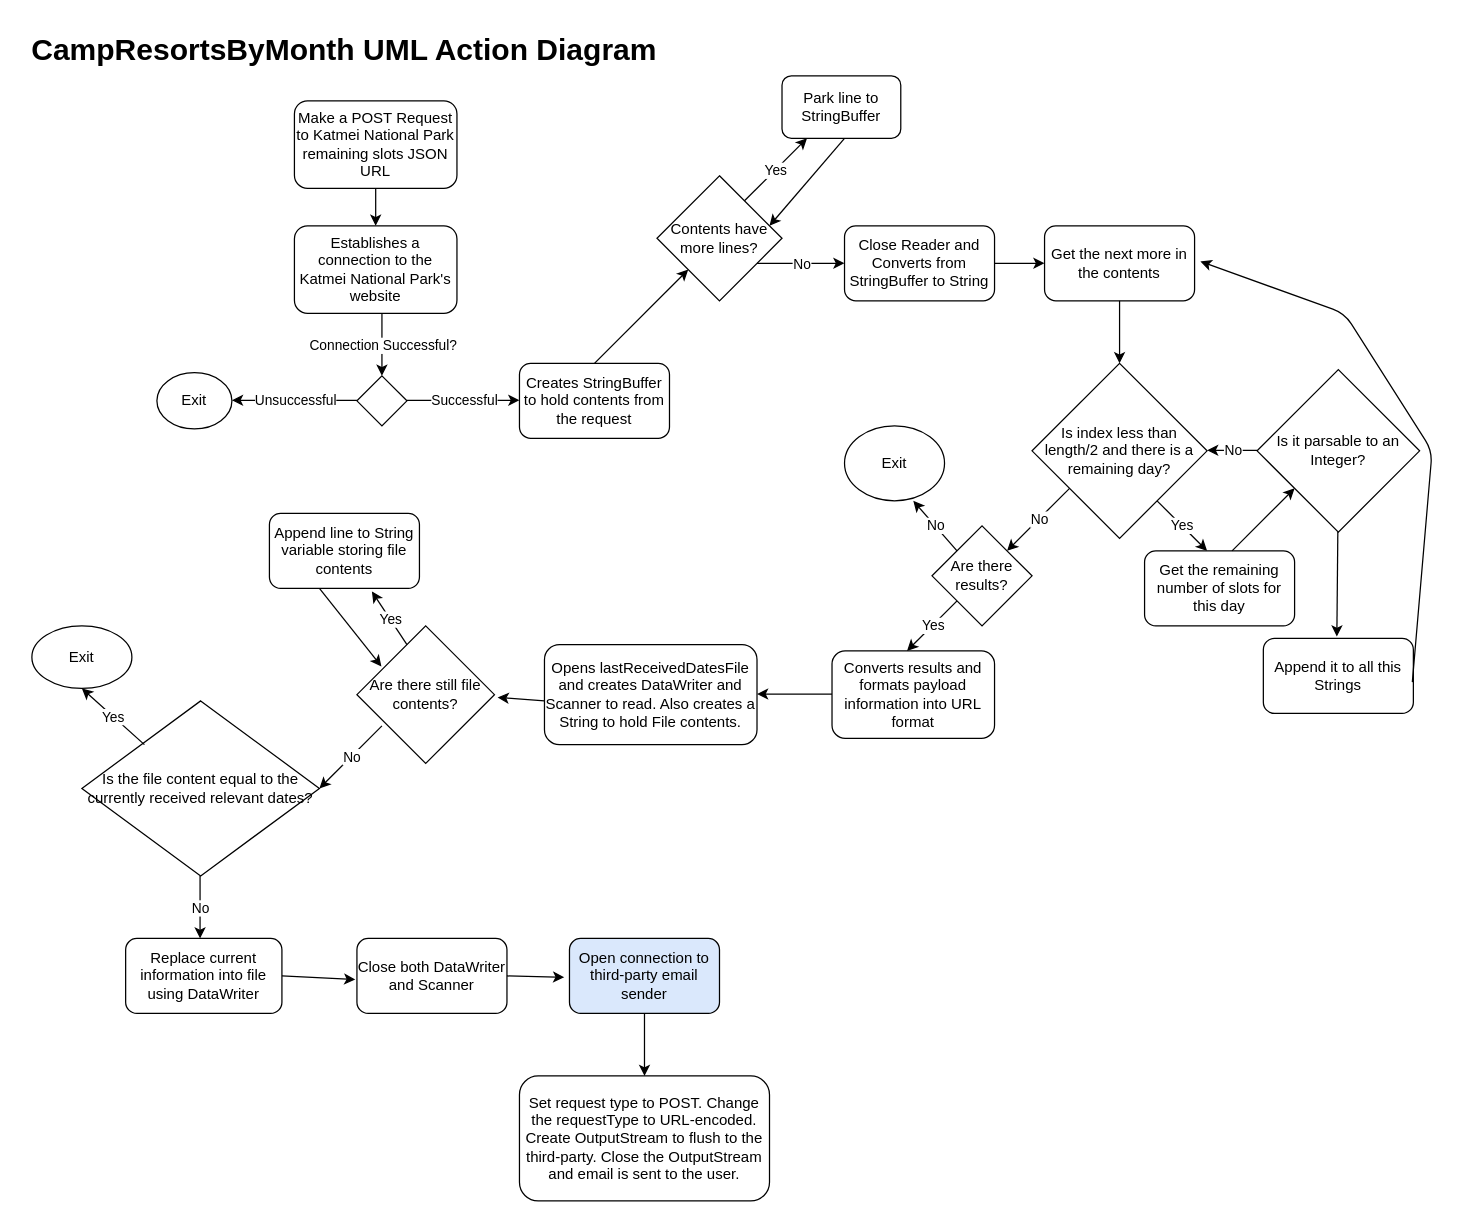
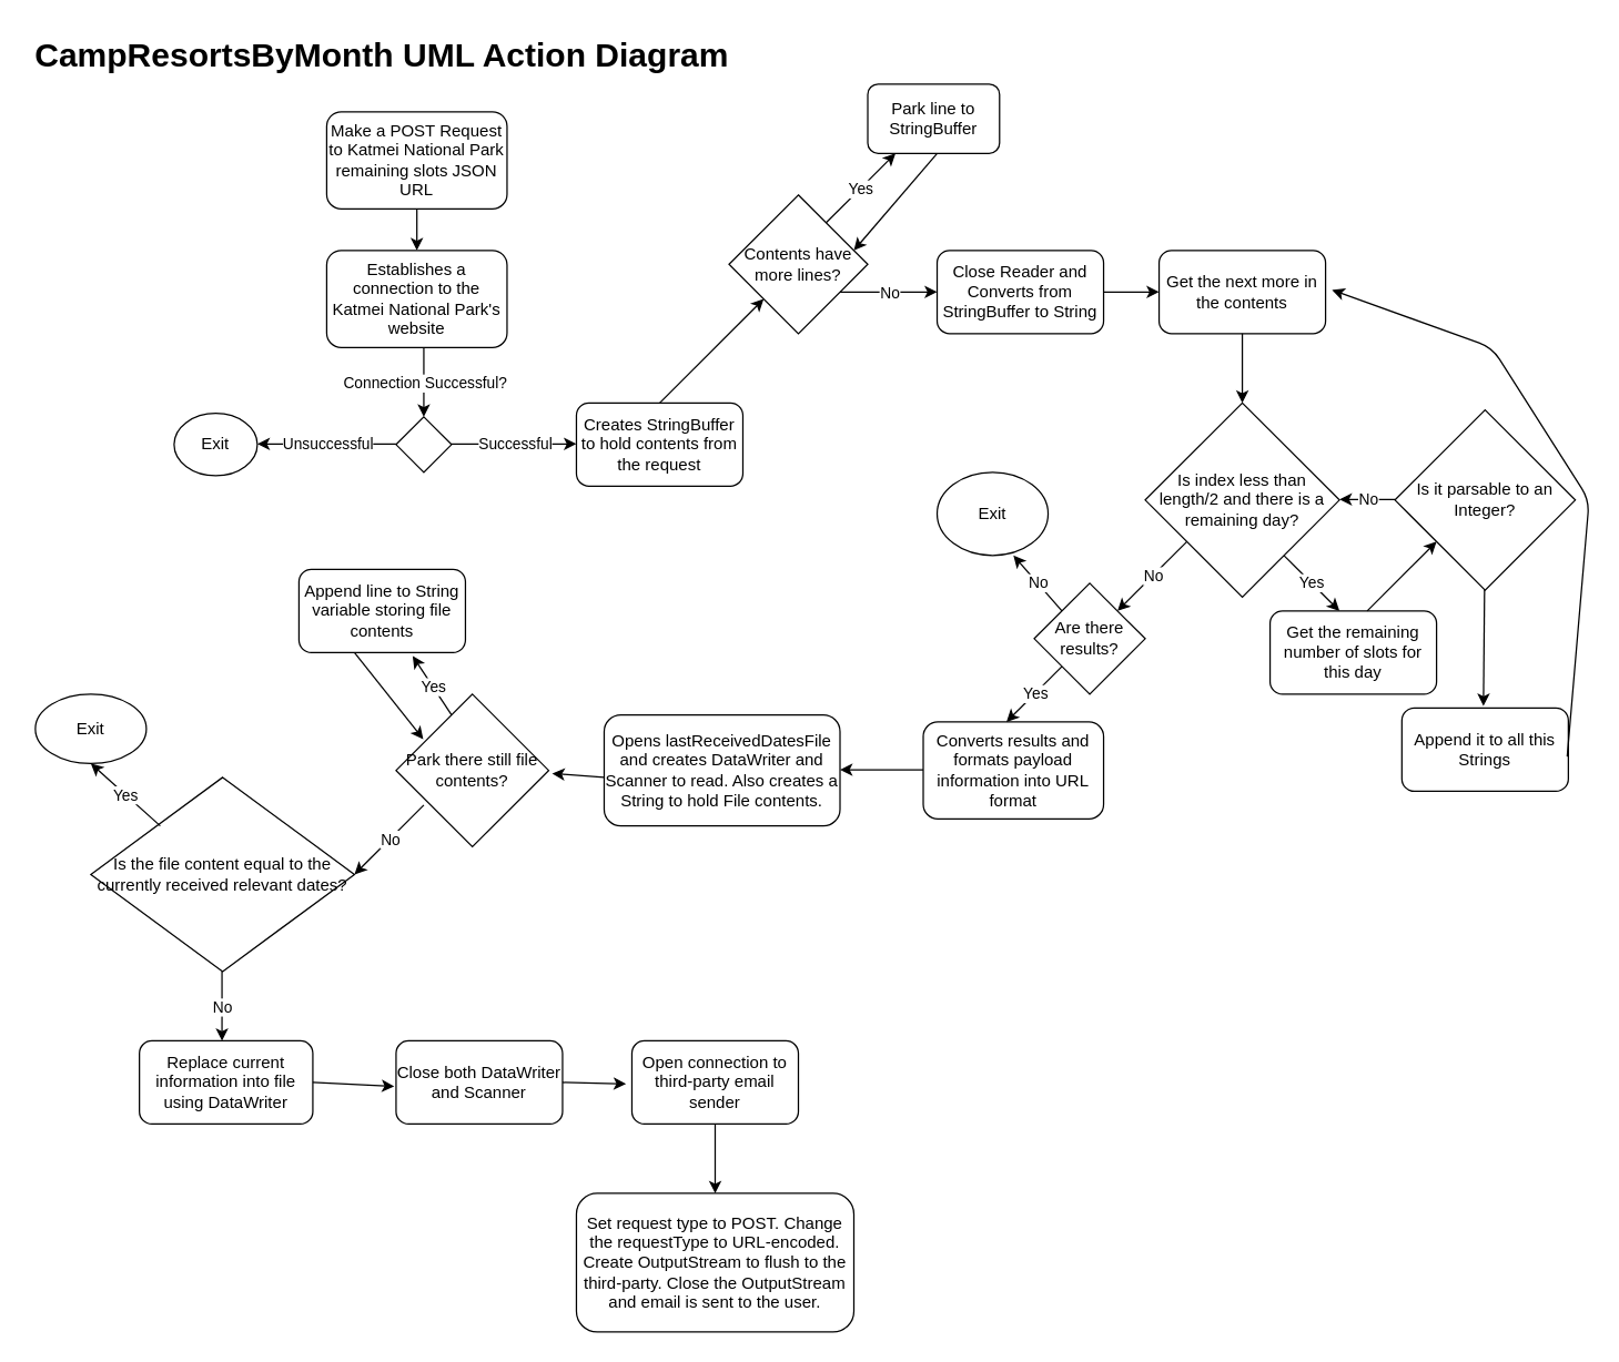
- <mxCell id="49" value="Are there still file contents?" style="rhombus;whiteSpace=wrap;html=1;" vertex="1" parent="1"><mxGeometry x="285" y="500" width="110" height="110" as="geometry" /></mxCell>
+ <mxCell id="49" value="Park there still file contents?" style="rhombus;whiteSpace=wrap;html=1;" vertex="1" parent="1"><mxGeometry x="285" y="500" width="110" height="110" as="geometry" /></mxCell>
- <mxCell id="66" value="Open connection to third-party email sender" style="rounded=1;whiteSpace=wrap;html=1;fillColor=#dae8fc;" vertex="1" parent="1"><mxGeometry x="455" y="750" width="120" height="60" as="geometry" /></mxCell>
+ <mxCell id="66" value="Open connection to third-party email sender" style="rounded=1;whiteSpace=wrap;html=1;" vertex="1" parent="1"><mxGeometry x="455" y="750" width="120" height="60" as="geometry" /></mxCell>
